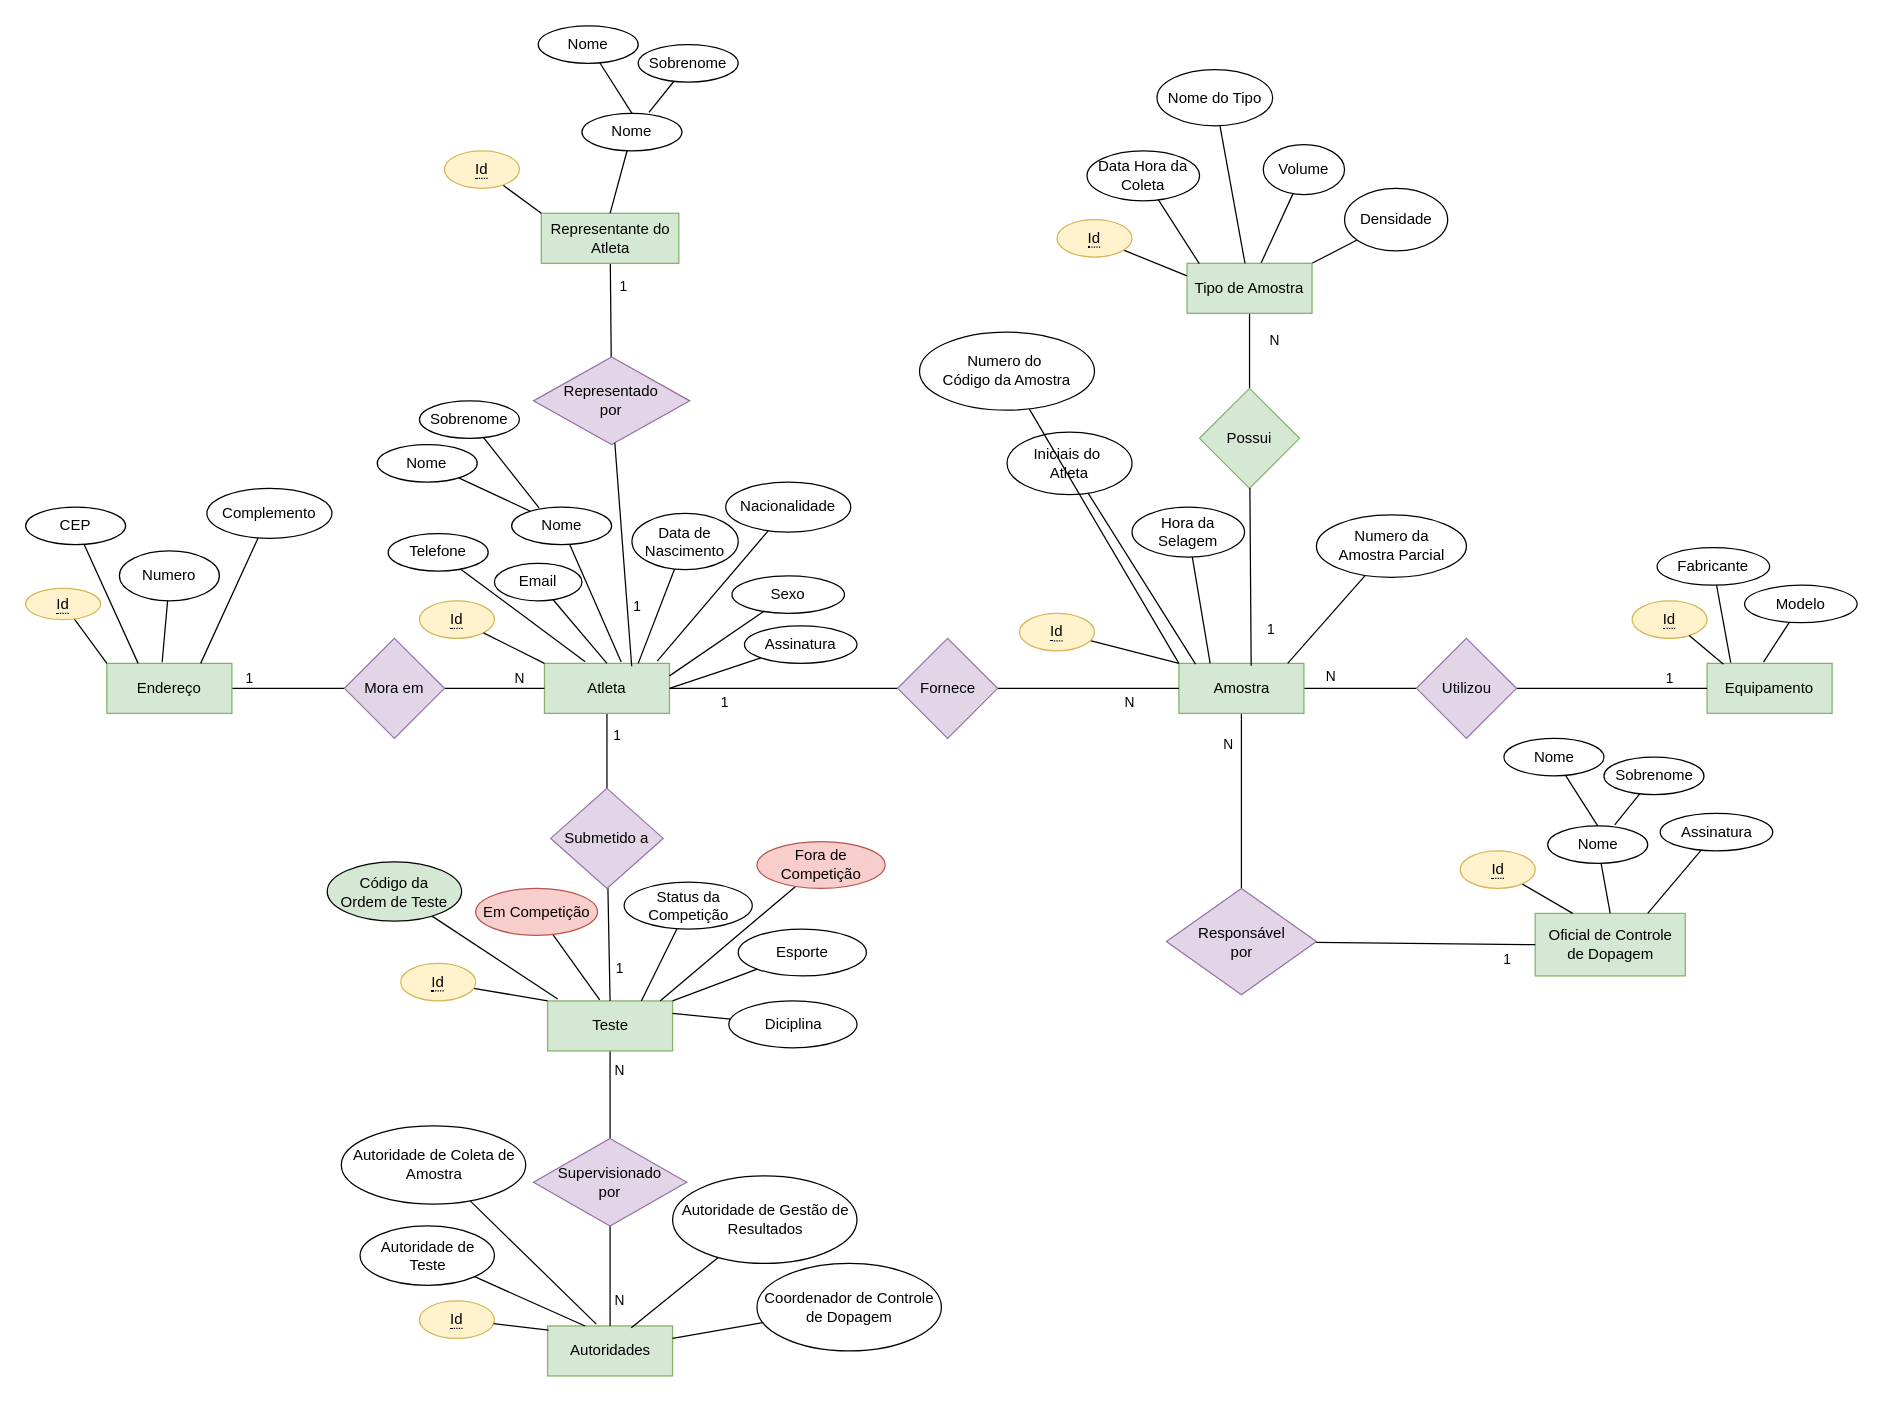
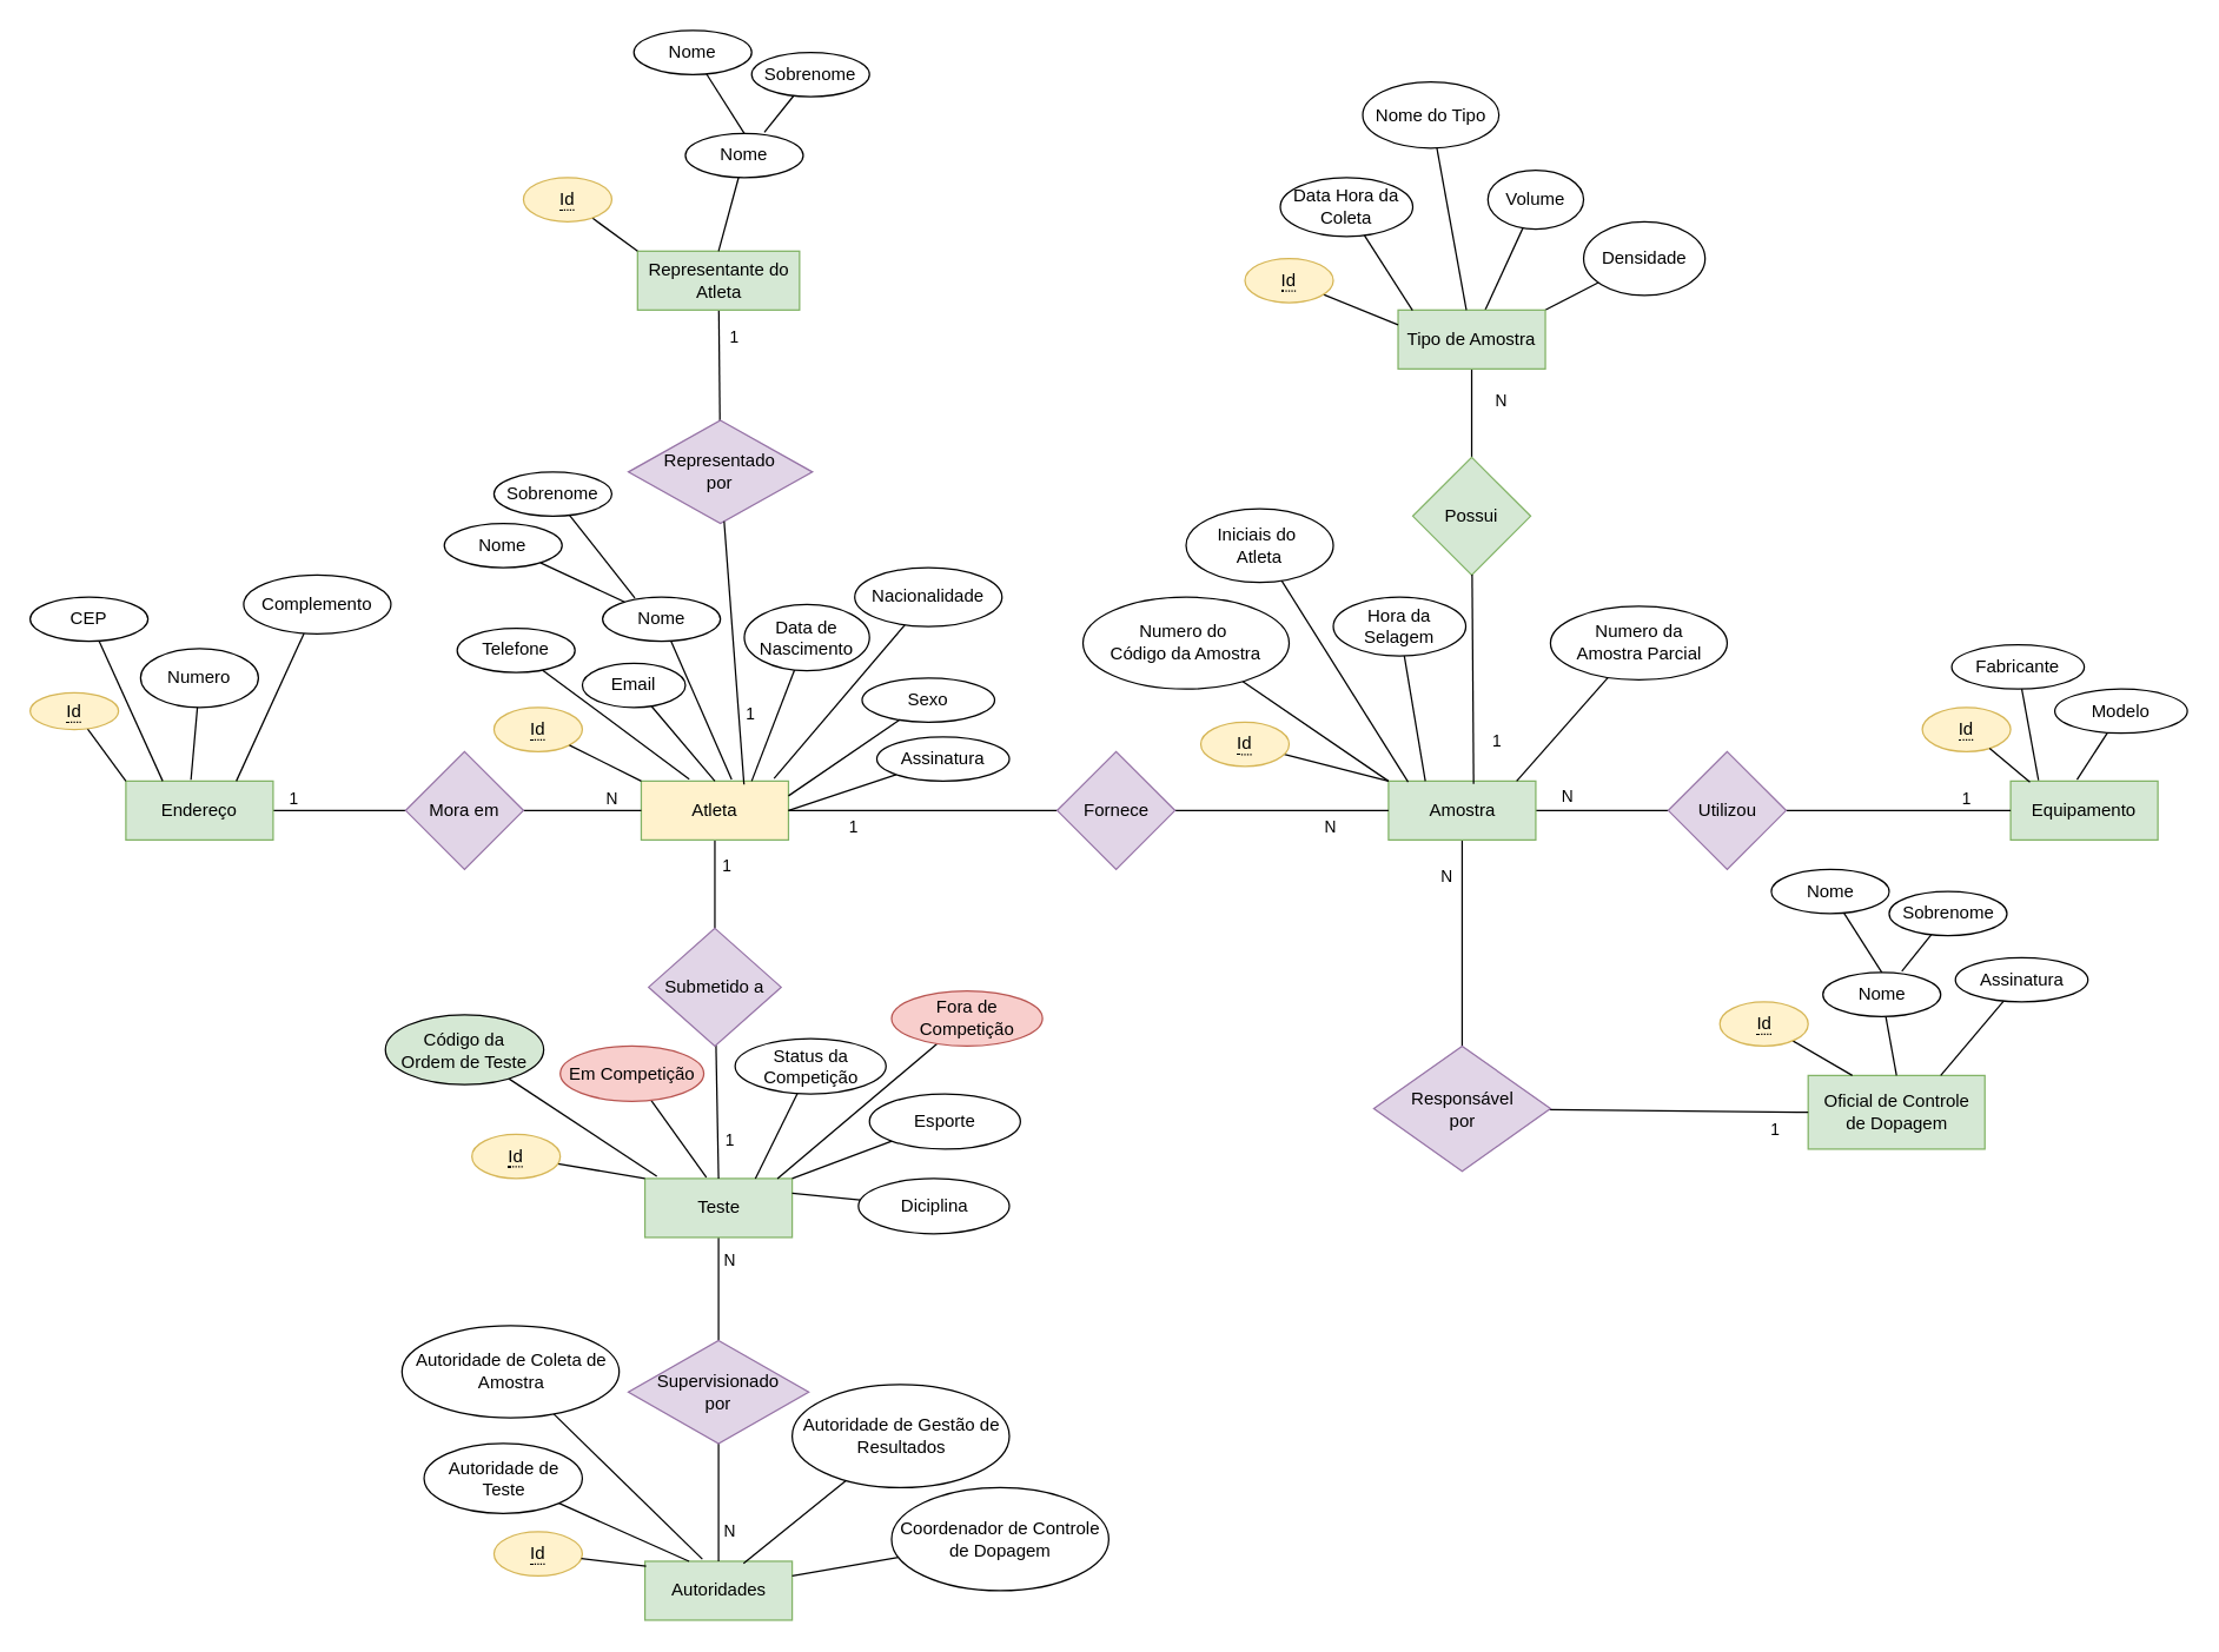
- <mxCell id="63" value="Numero do&amp;nbsp;&lt;div&gt;Código da Amostra&lt;/div&gt;" style="ellipse;whiteSpace=wrap;html=1;align=center;" parent="1" vertex="1"><mxGeometry x="735" y="265" width="140" height="62.5" as="geometry" /></mxCell>
+ <mxCell id="63" value="Numero do&amp;nbsp;&lt;div&gt;Código da Amostra&lt;/div&gt;" style="ellipse;whiteSpace=wrap;html=1;align=center;" parent="1" vertex="1"><mxGeometry x="735" y="405" width="140" height="62.5" as="geometry" /></mxCell>
- <mxCell id="4" value="Atleta" style="whiteSpace=wrap;html=1;align=center;fillColor=#d5e8d4;strokeColor=#82b366;" parent="1" vertex="1"><mxGeometry x="435" y="530" width="100" height="40" as="geometry" /></mxCell>
+ <mxCell id="4" value="Atleta" style="whiteSpace=wrap;html=1;align=center;fillColor=#fff2cc;strokeColor=#82b366;" parent="1" vertex="1"><mxGeometry x="435" y="530" width="100" height="40" as="geometry" /></mxCell>
